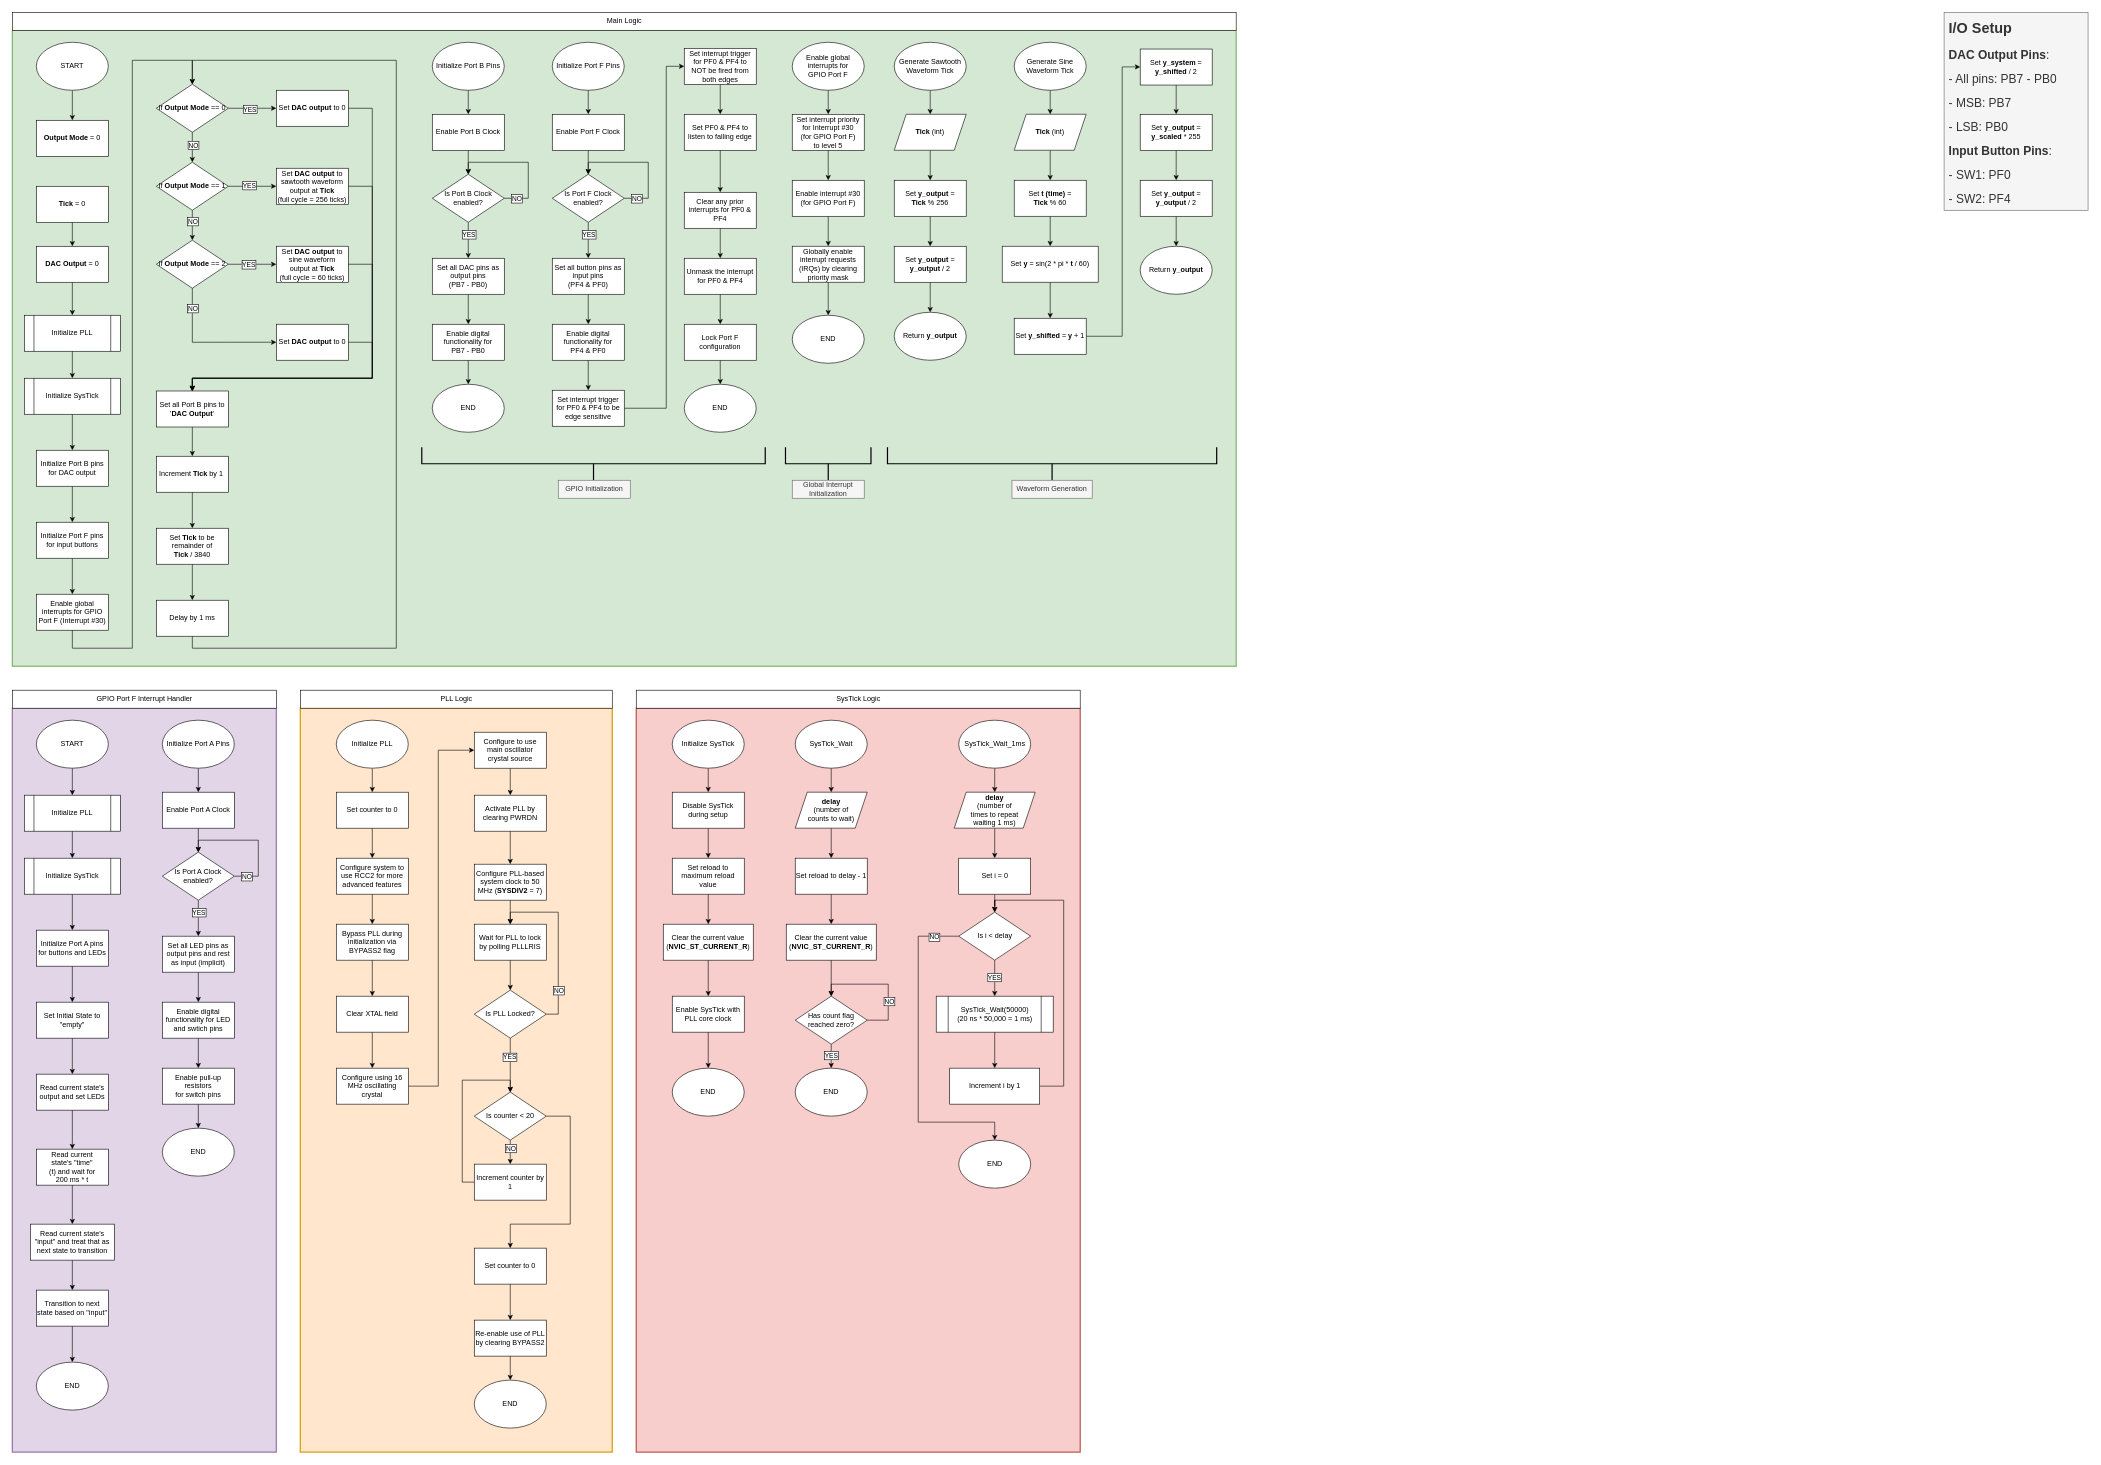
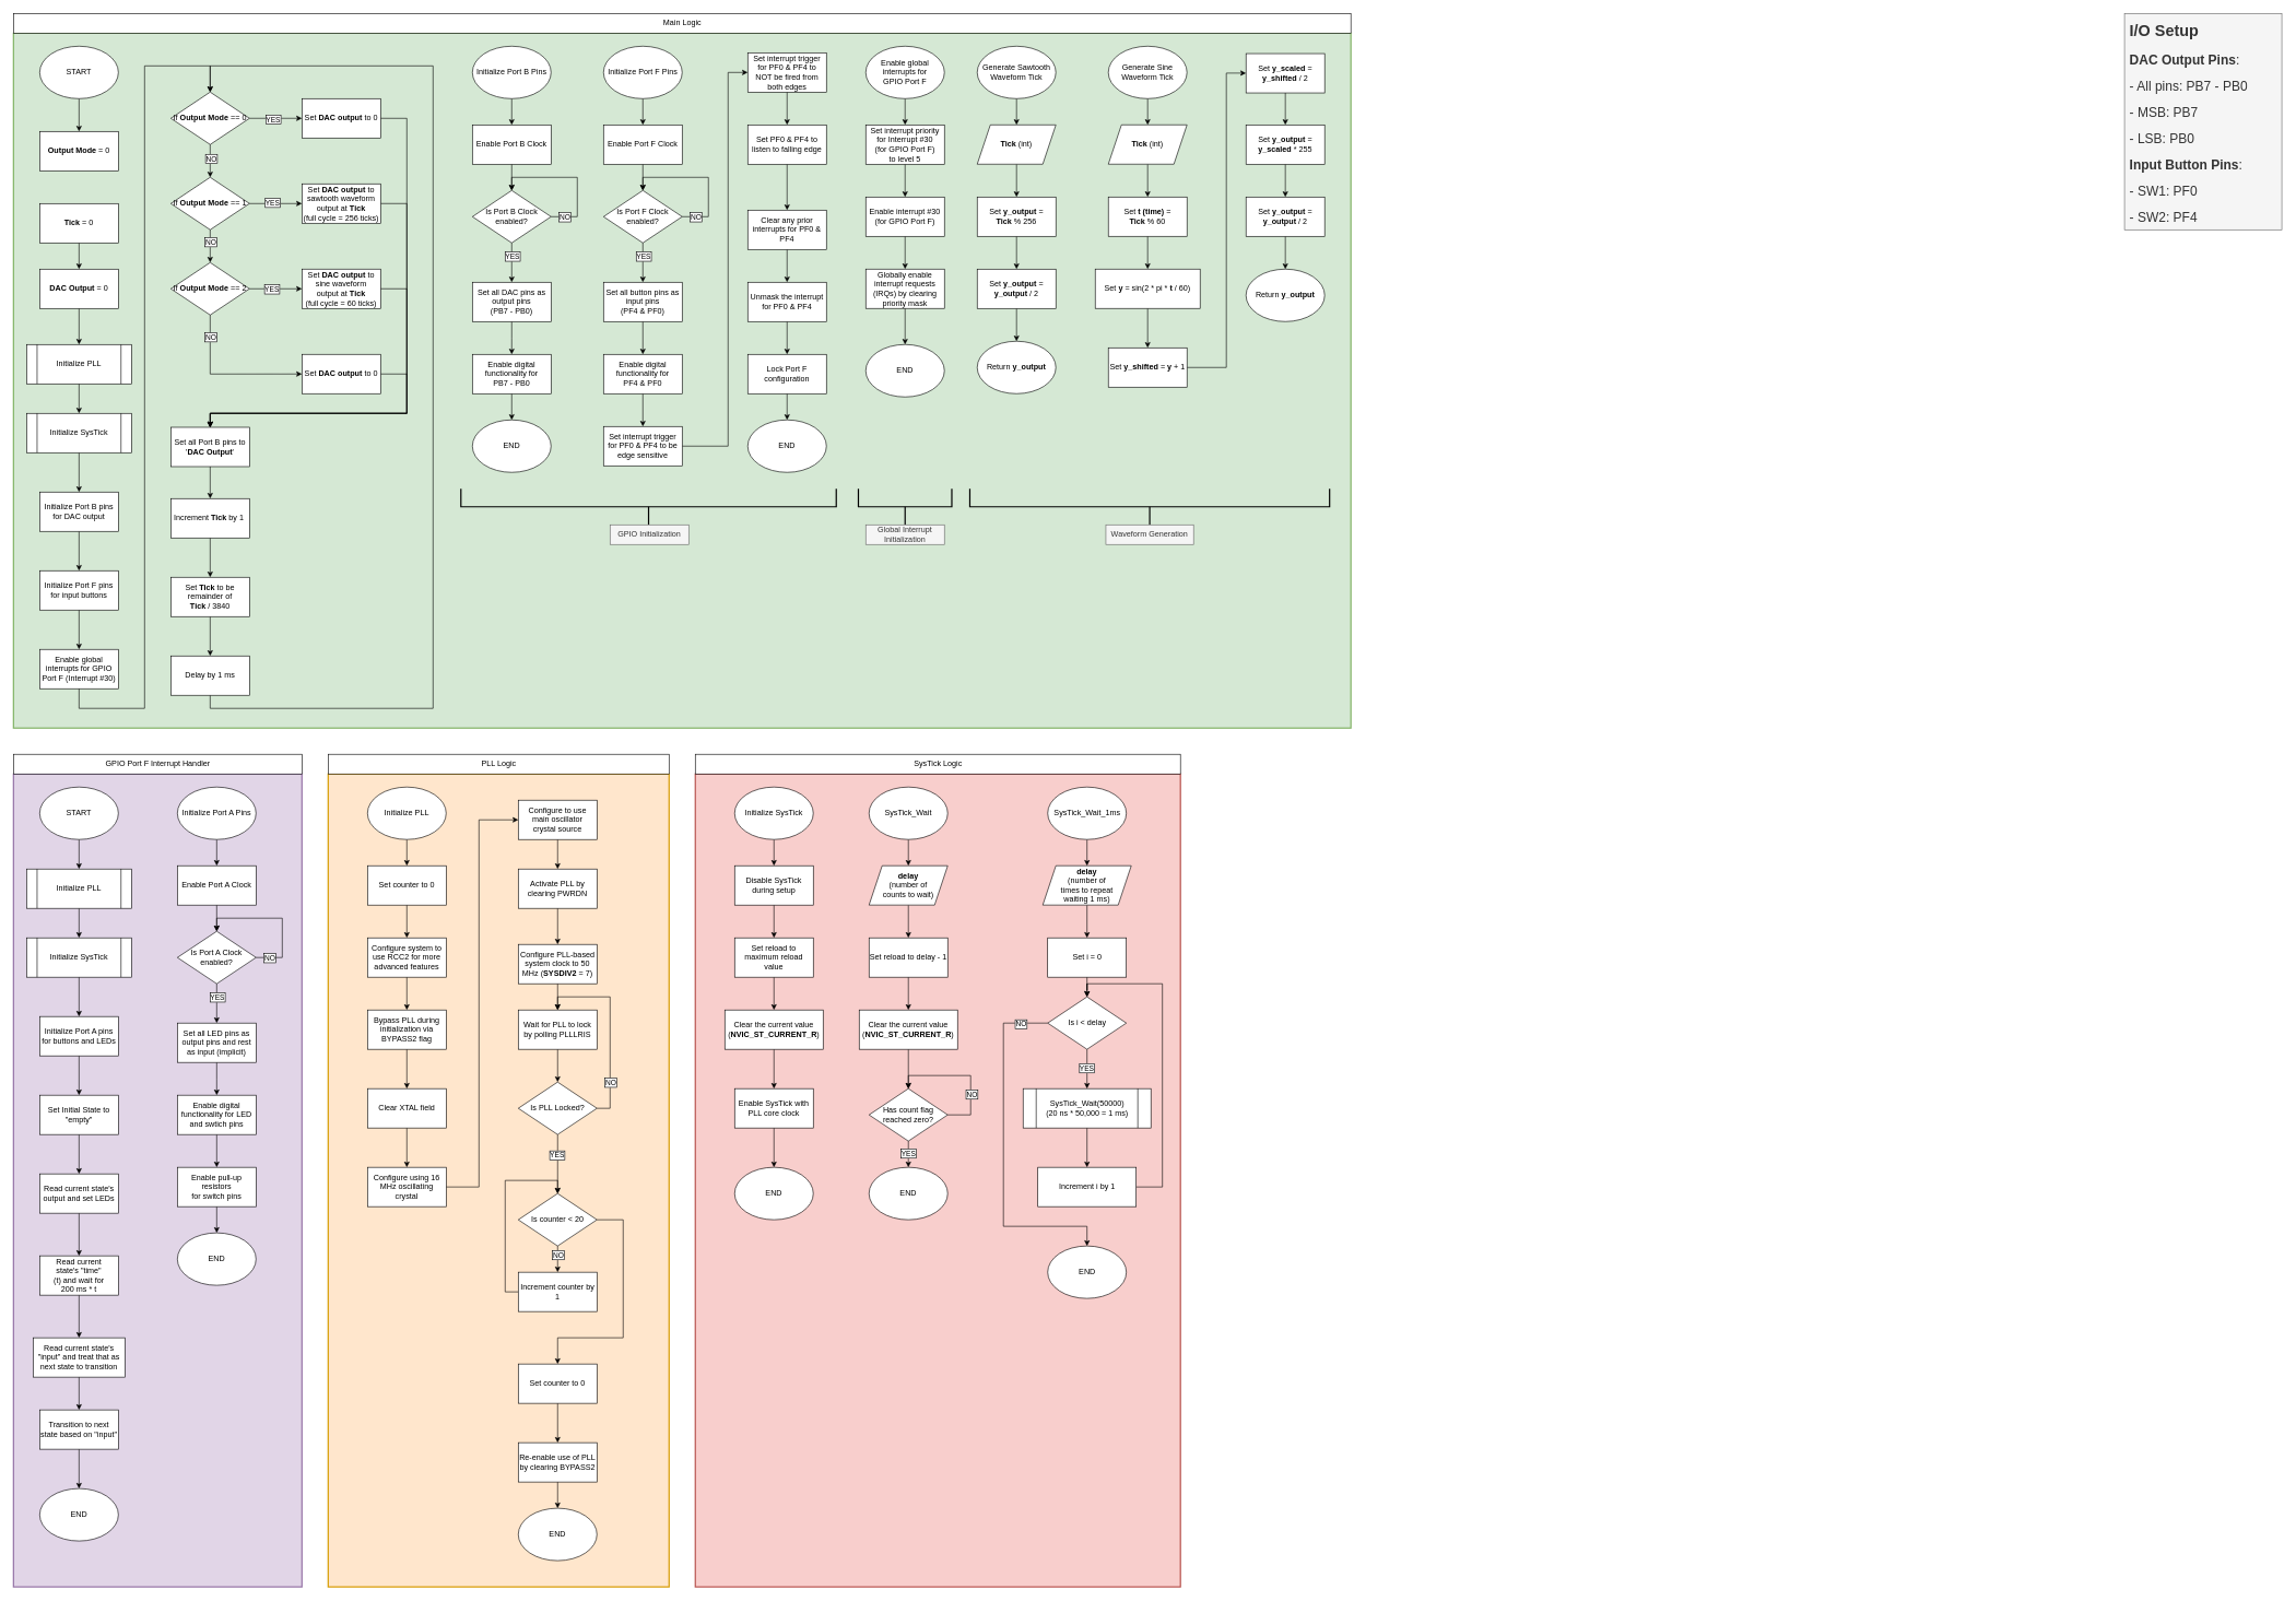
- <mxCell id="251" value="Set &lt;b&gt;y_system&lt;/b&gt;&amp;nbsp;= &lt;b&gt;y_shifted&lt;/b&gt; / 2" style="whiteSpace=wrap;html=1;" vertex="1" parent="1"><mxGeometry x="1900" y="81.25" width="120" height="60" as="geometry" /></mxCell>
+ <mxCell id="251" value="Set &lt;b&gt;y_scaled&lt;/b&gt;&amp;nbsp;= &lt;b&gt;y_shifted&lt;/b&gt; / 2" style="whiteSpace=wrap;html=1;" vertex="1" parent="1"><mxGeometry x="1900" y="81.25" width="120" height="60" as="geometry" /></mxCell>
